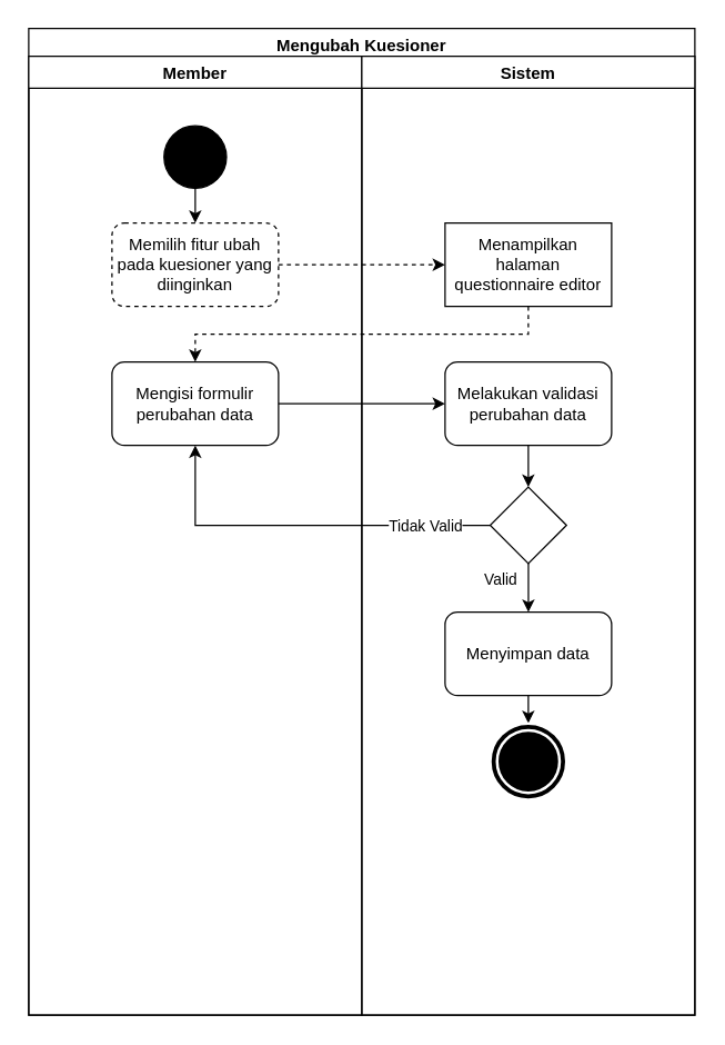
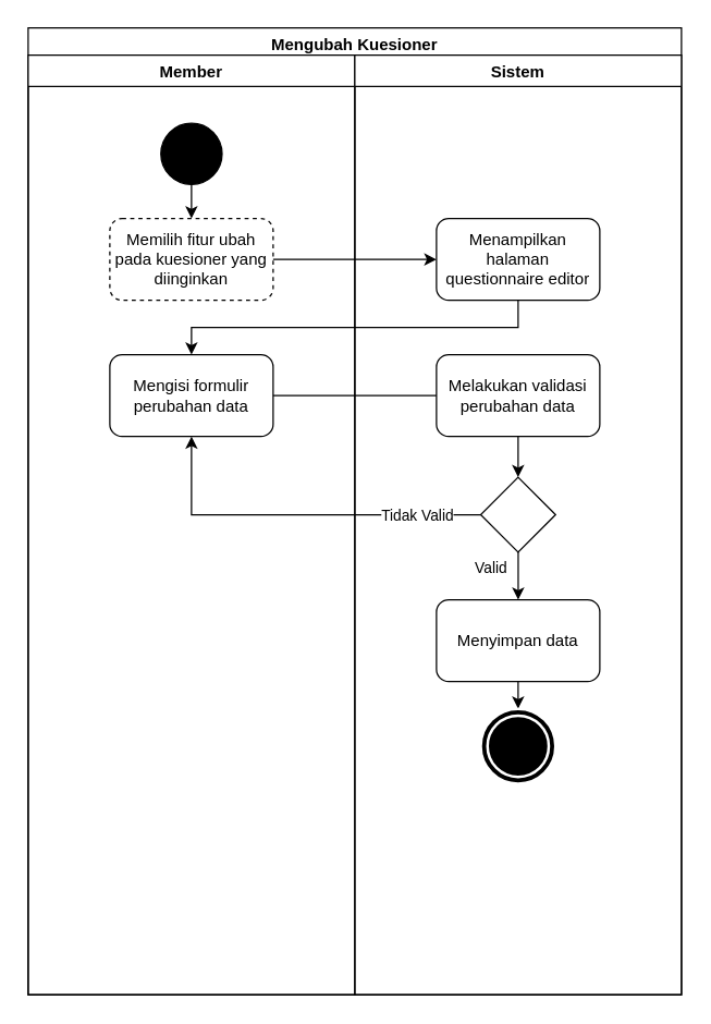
- <mxCell id="17" style="edgeStyle=orthogonalEdgeStyle;rounded=0;orthogonalLoop=1;jettySize=auto;html=1;dashed=1;" parent="2" source="6" target="9" edge="1"><mxGeometry relative="1" as="geometry" /></mxCell>
+ <mxCell id="17" style="edgeStyle=orthogonalEdgeStyle;rounded=0;orthogonalLoop=1;jettySize=auto;html=1;" parent="2" source="6" target="9" edge="1"><mxGeometry relative="1" as="geometry" /></mxCell>
- <mxCell id="9" value="Menampilkan halaman questionnaire editor" style="whiteSpace=wrap;html=1;fillColor=none;rounded=0;" parent="8" vertex="1"><mxGeometry x="60" y="120" width="120" height="60" as="geometry" /></mxCell>
+ <mxCell id="9" value="Menampilkan halaman questionnaire editor" style="rounded=1;whiteSpace=wrap;html=1;fillColor=none;" parent="8" vertex="1"><mxGeometry x="60" y="120" width="120" height="60" as="geometry" /></mxCell>
- <mxCell id="21" style="edgeStyle=orthogonalEdgeStyle;rounded=0;orthogonalLoop=1;jettySize=auto;html=1;dashed=1;" parent="2" source="9" target="7" edge="1"><mxGeometry relative="1" as="geometry"><Array as="points"><mxPoint x="360" y="220" /><mxPoint x="120" y="220" /></Array></mxGeometry></mxCell>
+ <mxCell id="21" style="edgeStyle=orthogonalEdgeStyle;rounded=0;orthogonalLoop=1;jettySize=auto;html=1;" parent="2" source="9" target="7" edge="1"><mxGeometry relative="1" as="geometry"><Array as="points"><mxPoint x="360" y="220" /><mxPoint x="120" y="220" /></Array></mxGeometry></mxCell>
- <mxCell id="18" style="edgeStyle=orthogonalEdgeStyle;rounded=0;orthogonalLoop=1;jettySize=auto;html=1;entryX=0;entryY=0.5;entryDx=0;entryDy=0;" parent="2" source="7" target="10" edge="1"><mxGeometry relative="1" as="geometry" /></mxCell>
+ <mxCell id="18" style="edgeStyle=orthogonalEdgeStyle;rounded=0;orthogonalLoop=1;jettySize=auto;html=1;entryX=0;entryY=0.5;entryDx=0;entryDy=0;endArrow=none;" parent="2" source="7" target="10" edge="1"><mxGeometry relative="1" as="geometry" /></mxCell>
